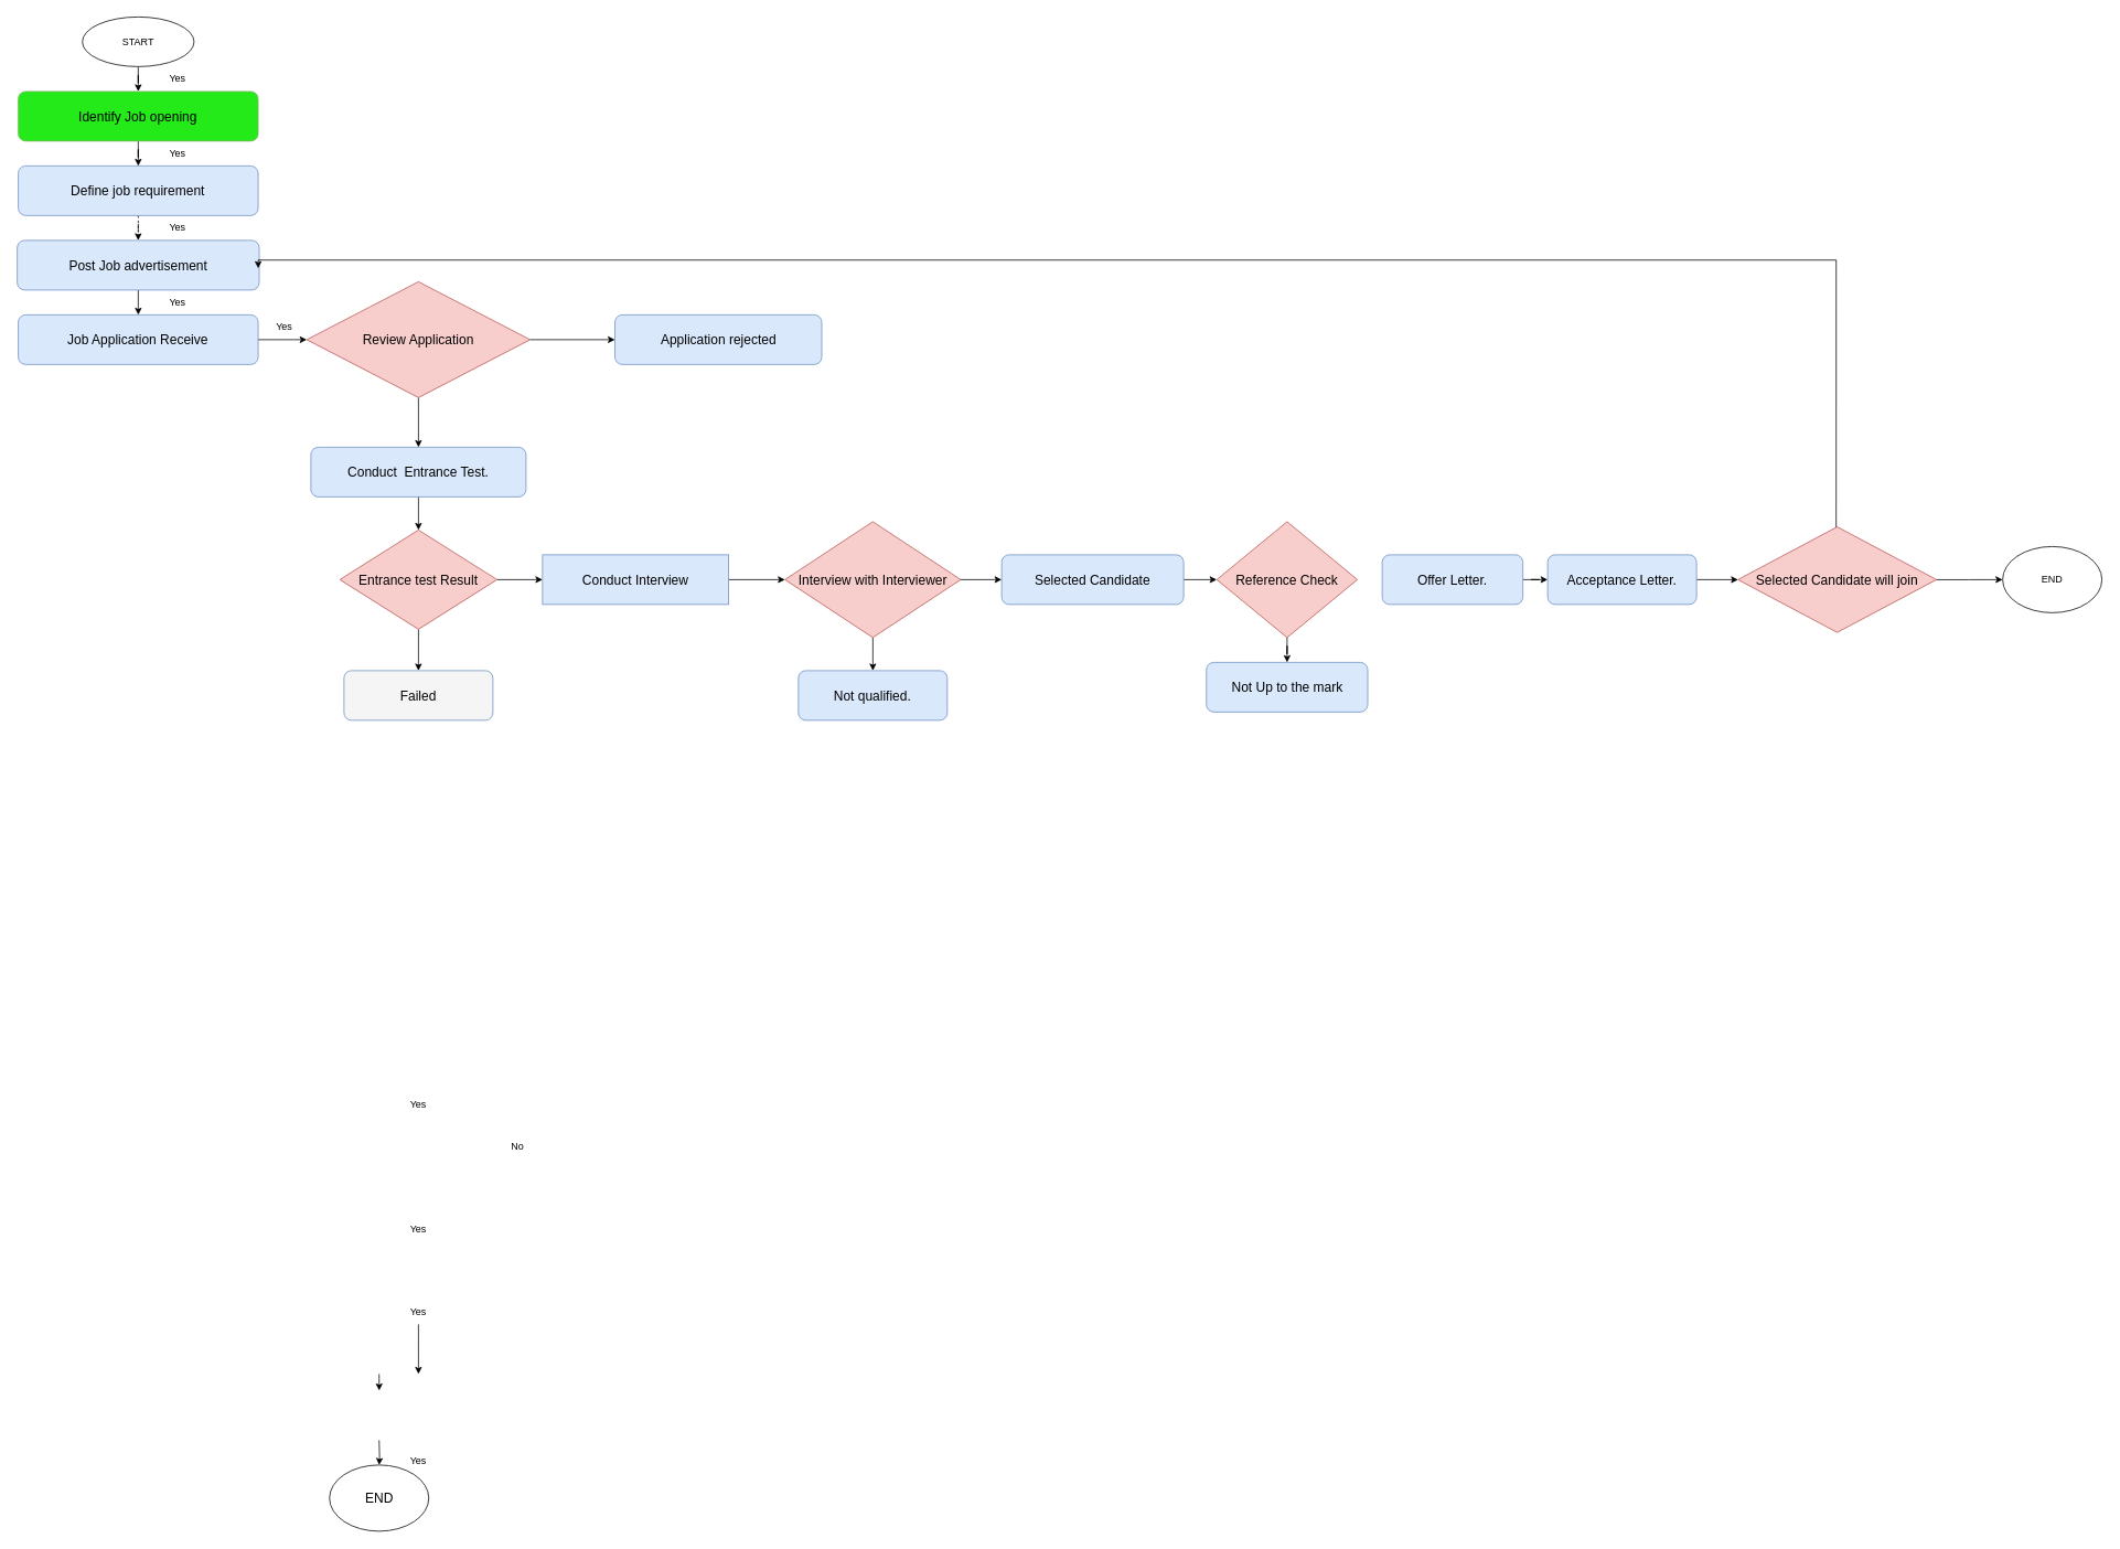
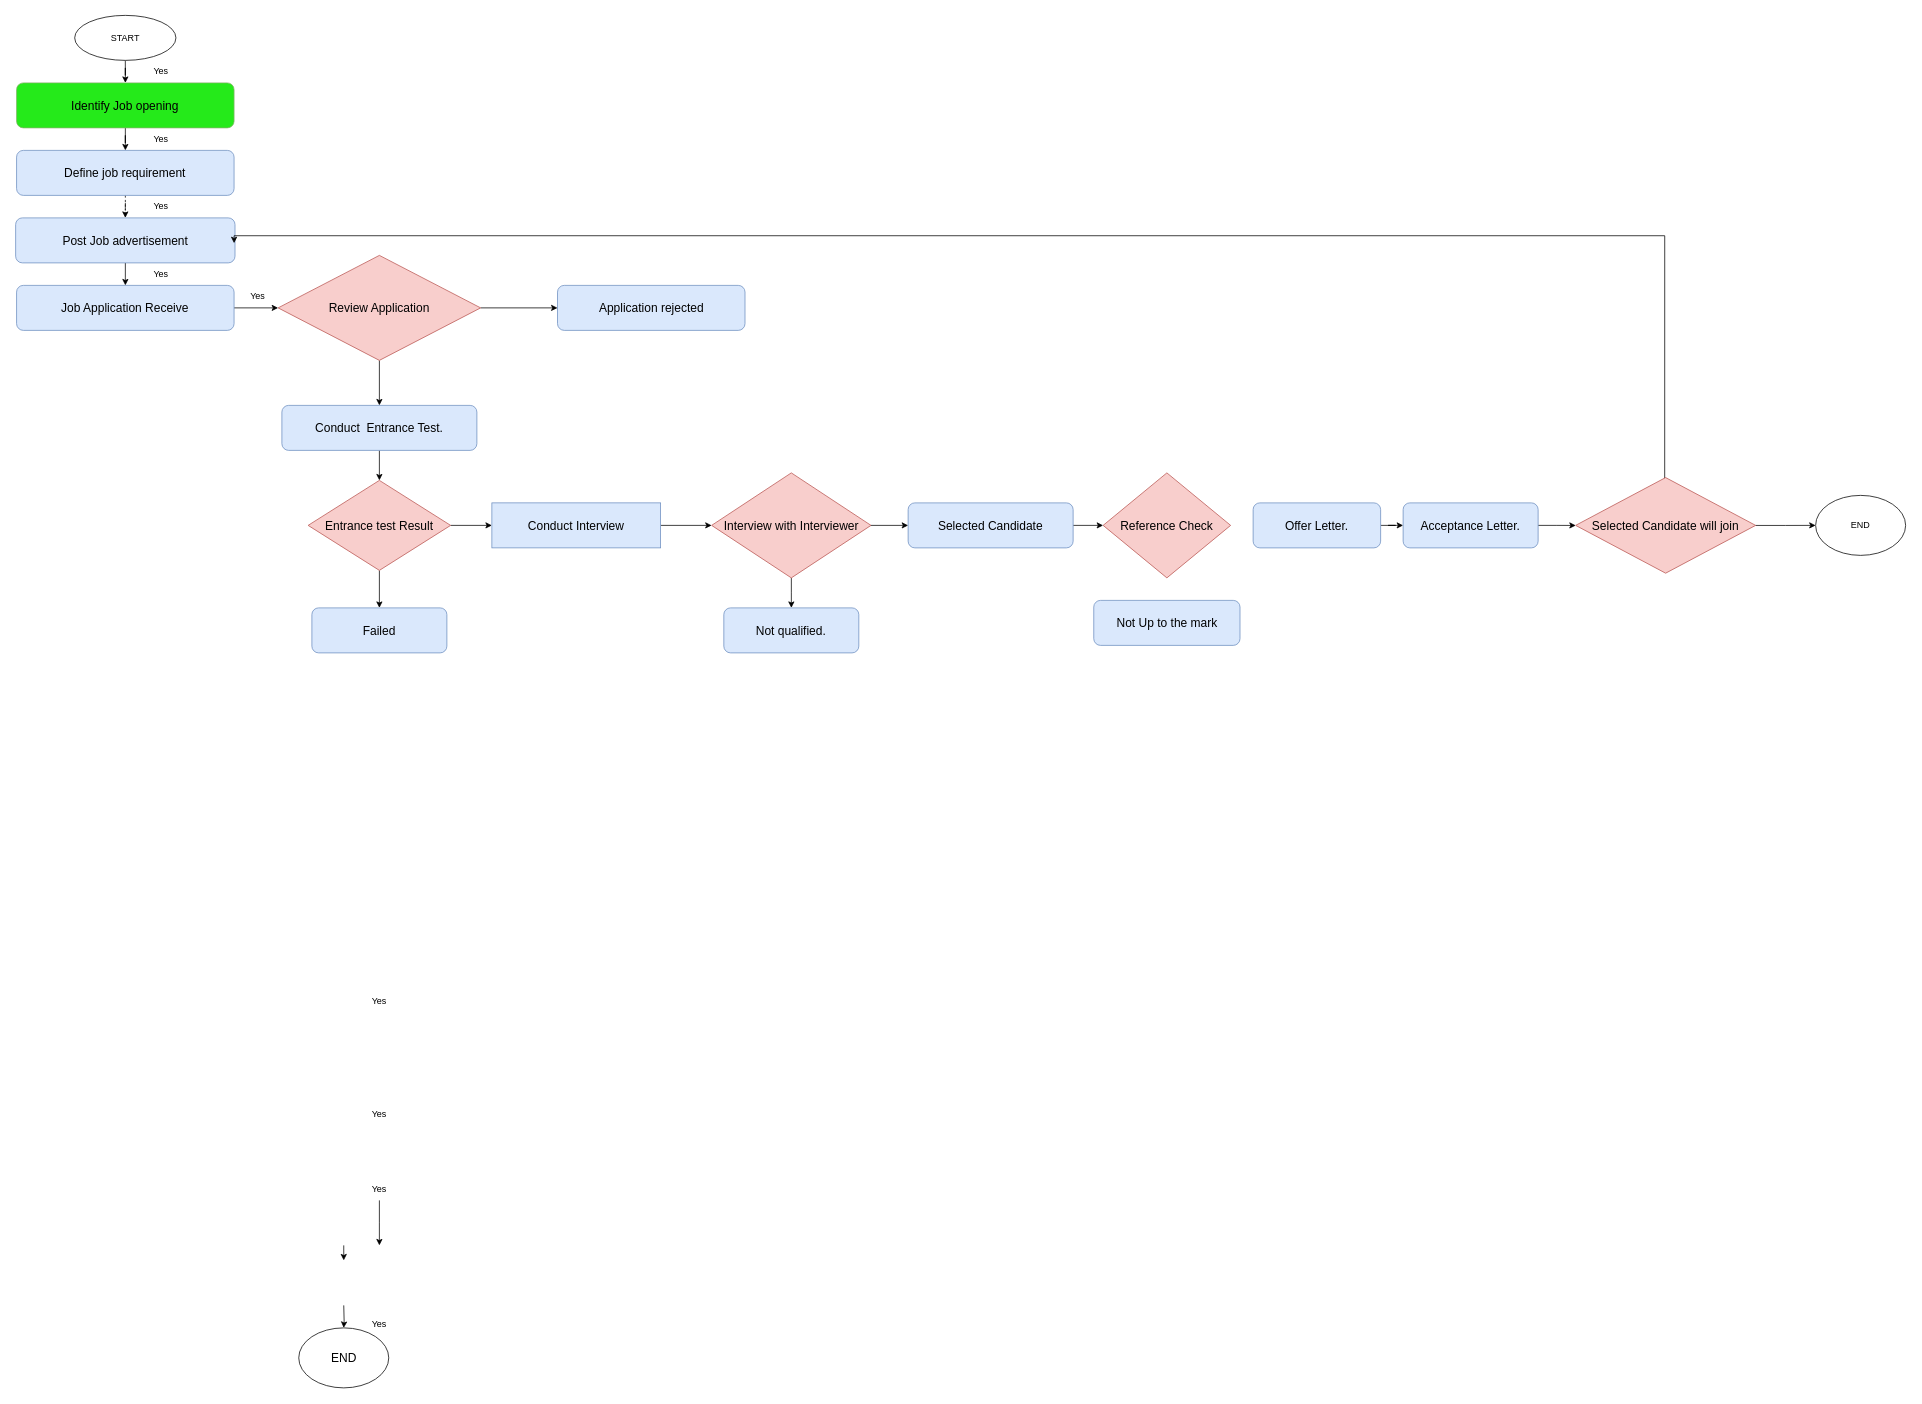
- <mxCell id="19" value="" style="edgeStyle=orthogonalEdgeStyle;rounded=0;orthogonalLoop=1;jettySize=auto;html=1;" parent="1" source="20" target="18" edge="1"><mxGeometry relative="1" as="geometry" /></mxCell>
- <mxCell id="42" value="&lt;font style=&quot;font-size: 16px;&quot;&gt;Failed&lt;/font&gt;" style="rounded=1;whiteSpace=wrap;html=1;fillColor=#f5f5f5;strokeColor=#6c8ebf;" vertex="1" parent="1"><mxGeometry x="415" y="810" width="180" height="60" as="geometry" /></mxCell>
+ <mxCell id="42" value="&lt;font style=&quot;font-size: 16px;&quot;&gt;Failed&lt;/font&gt;" style="rounded=1;whiteSpace=wrap;html=1;fillColor=#dae8fc;strokeColor=#6c8ebf;" vertex="1" parent="1"><mxGeometry x="415" y="810" width="180" height="60" as="geometry" /></mxCell>
- <mxCell id="34" value="No" style="text;html=1;strokeColor=none;fillColor=none;align=center;verticalAlign=middle;whiteSpace=wrap;rounded=0;" parent="1" vertex="1"><mxGeometry x="595" y="1370" width="60" height="30" as="geometry" /></mxCell>
